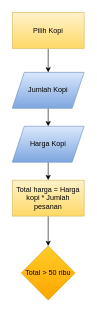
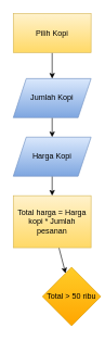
- <mxCell id="9" value="&lt;font color=&quot;#000000&quot;&gt;Total harga = Harga kopi * Jumlah pesanan&lt;/font&gt;" style="rounded=0;whiteSpace=wrap;html=1;fillColor=#fff2cc;gradientColor=#ffd966;strokeColor=#d6b656;" vertex="1" parent="1"><mxGeometry x="20" y="300" width="120" height="60" as="geometry" /></mxCell>
+ <mxCell id="9" value="&lt;font color=&quot;#000000&quot;&gt;Total harga = Harga kopi * Jumlah pesanan&lt;/font&gt;" style="rounded=0;whiteSpace=wrap;html=1;fillColor=#fff2cc;gradientColor=#ffd966;strokeColor=#d6b656;" vertex="1" parent="1"><mxGeometry x="20" y="300" width="120" height="80" as="geometry" /></mxCell>
- <mxCell id="10" value="&lt;font color=&quot;#000000&quot;&gt;Total &amp;gt; 50 ribu&lt;/font&gt;" style="rhombus;whiteSpace=wrap;html=1;fillColor=#ffcd28;gradientColor=#ffa500;strokeColor=#d79b00;" vertex="1" parent="1"><mxGeometry x="35" y="410" width="90" height="90" as="geometry" /></mxCell>
+ <mxCell id="10" value="&lt;font color=&quot;#000000&quot;&gt;Total &amp;gt; 50 ribu&lt;/font&gt;" style="rhombus;whiteSpace=wrap;html=1;fillColor=#ffcd28;gradientColor=#ffa500;strokeColor=#d79b00;" vertex="1" parent="1"><mxGeometry x="65" y="410" width="90" height="90" as="geometry" /></mxCell>
